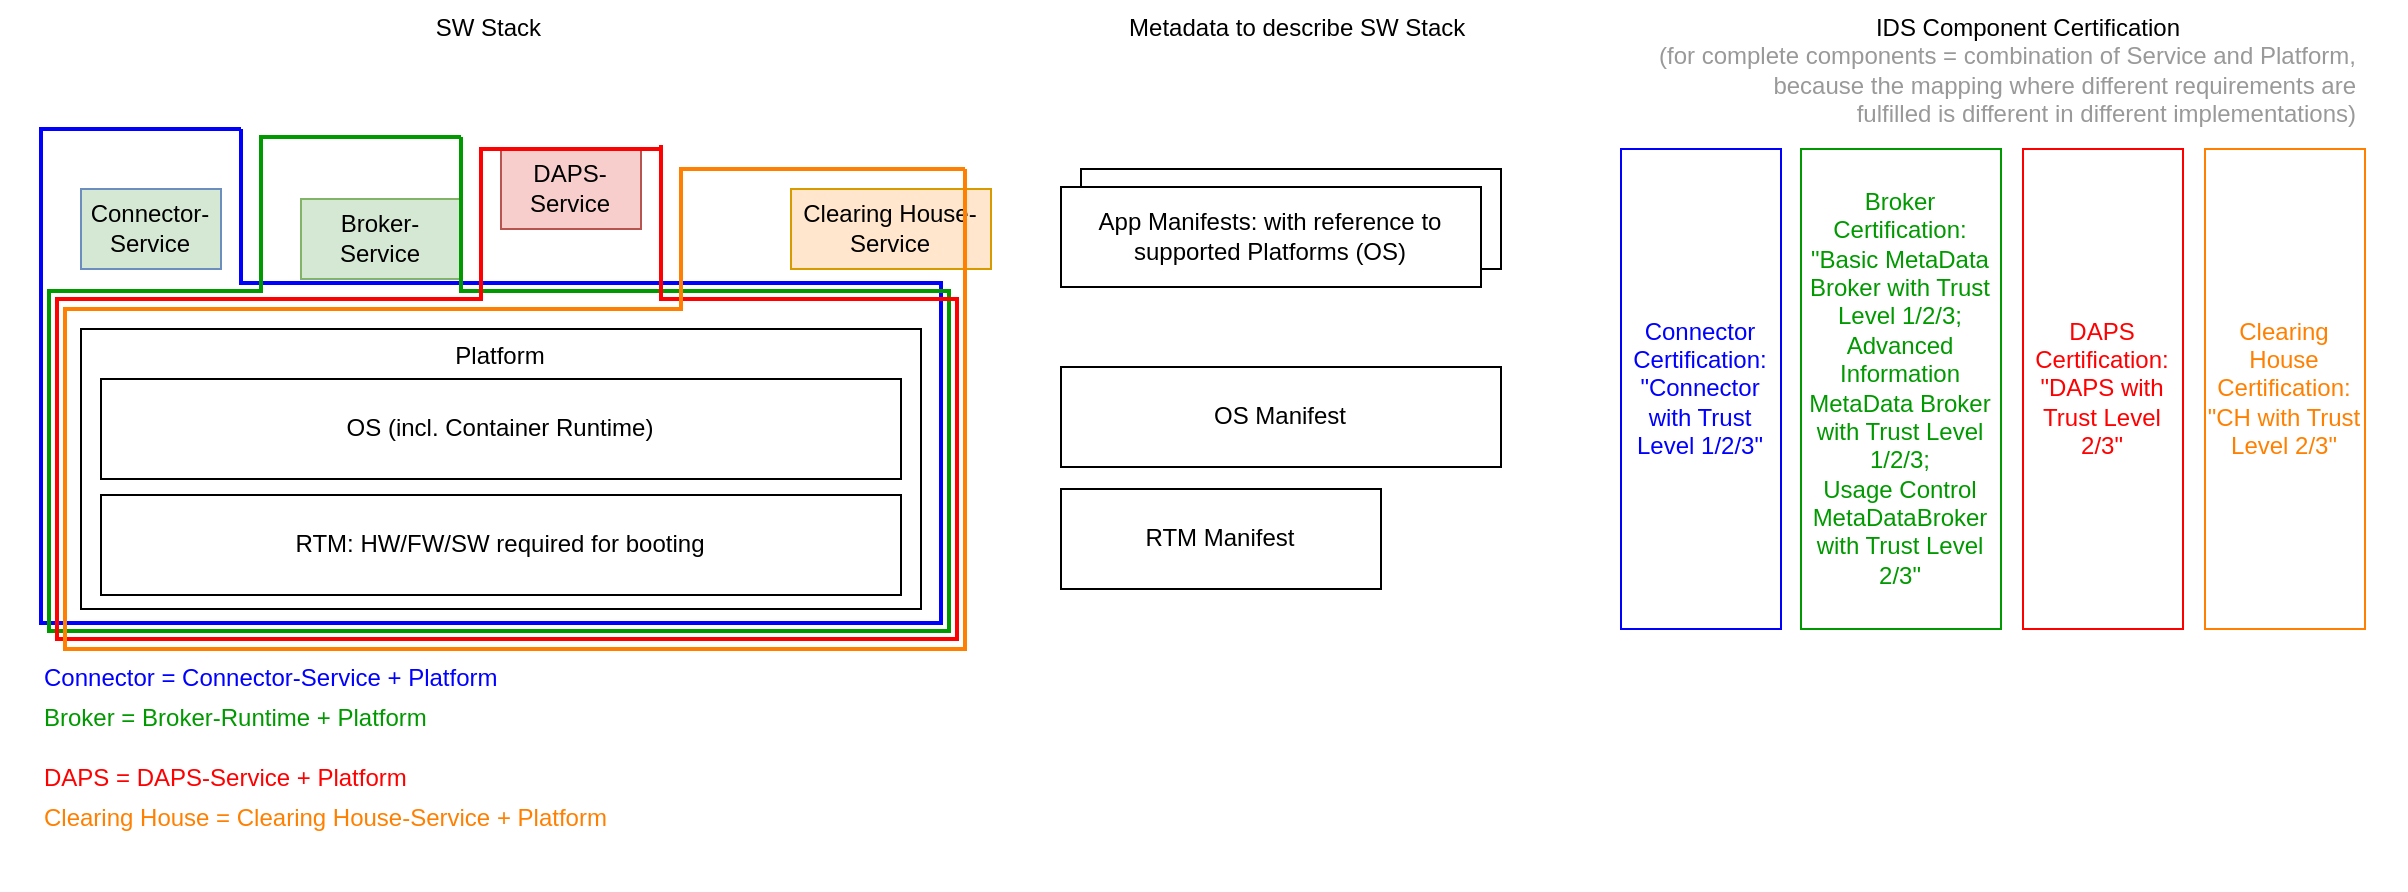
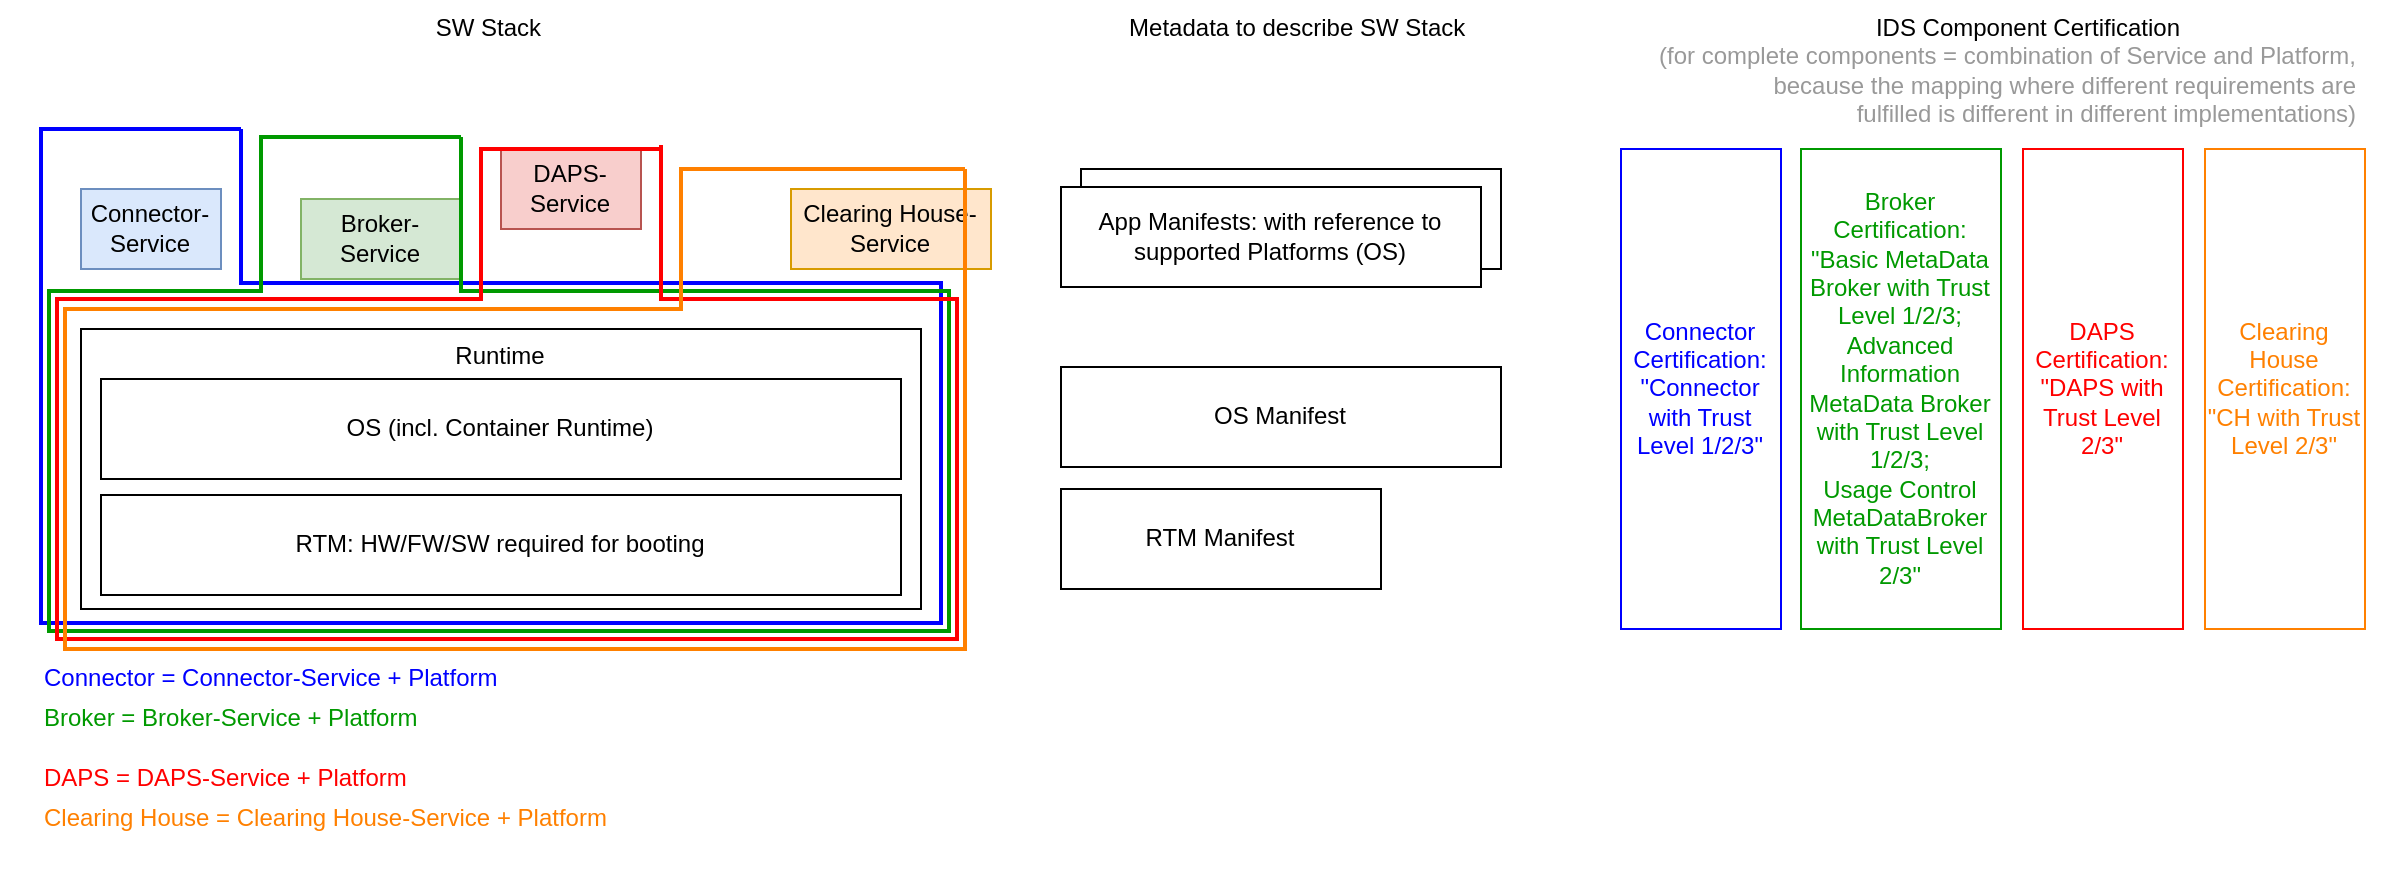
- <mxCell id="4" value="Connector-Service" style="rounded=0;whiteSpace=wrap;html=1;fillColor=#d5e8d4;strokeColor=#6c8ebf;" vertex="1" parent="1"><mxGeometry x="40" y="94" width="70" height="40" as="geometry" /></mxCell>
+ <mxCell id="4" value="Connector-Service" style="rounded=0;whiteSpace=wrap;html=1;fillColor=#dae8fc;strokeColor=#6c8ebf;" vertex="1" parent="1"><mxGeometry x="40" y="94" width="70" height="40" as="geometry" /></mxCell>
- <mxCell id="3" value="Platform" style="rounded=0;whiteSpace=wrap;html=1;verticalAlign=top;" vertex="1" parent="1"><mxGeometry x="40" y="164" width="420" height="140" as="geometry" /></mxCell>
+ <mxCell id="3" value="Runtime" style="rounded=0;whiteSpace=wrap;html=1;verticalAlign=top;" vertex="1" parent="1"><mxGeometry x="40" y="164" width="420" height="140" as="geometry" /></mxCell>
- <mxCell id="16" value="&lt;font color=&quot;#009900&quot;&gt;Broker = Broker-Runtime + Platform&lt;/font&gt;" style="text;html=1;strokeColor=none;fillColor=none;align=left;verticalAlign=middle;whiteSpace=wrap;rounded=0;fontColor=#0000FF;" vertex="1" parent="1"><mxGeometry x="20" y="344" width="245" height="30" as="geometry" /></mxCell>
+ <mxCell id="16" value="&lt;font color=&quot;#009900&quot;&gt;Broker = Broker-Service + Platform&lt;/font&gt;" style="text;html=1;strokeColor=none;fillColor=none;align=left;verticalAlign=middle;whiteSpace=wrap;rounded=0;fontColor=#0000FF;" vertex="1" parent="1"><mxGeometry x="20" y="344" width="245" height="30" as="geometry" /></mxCell>
